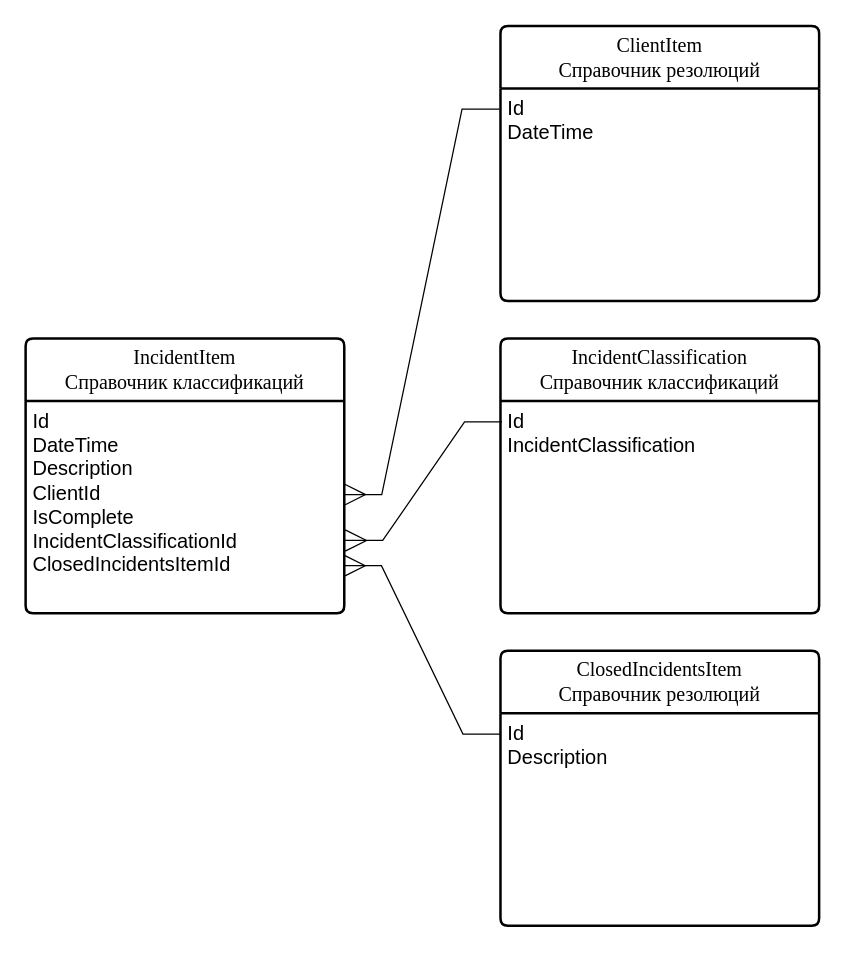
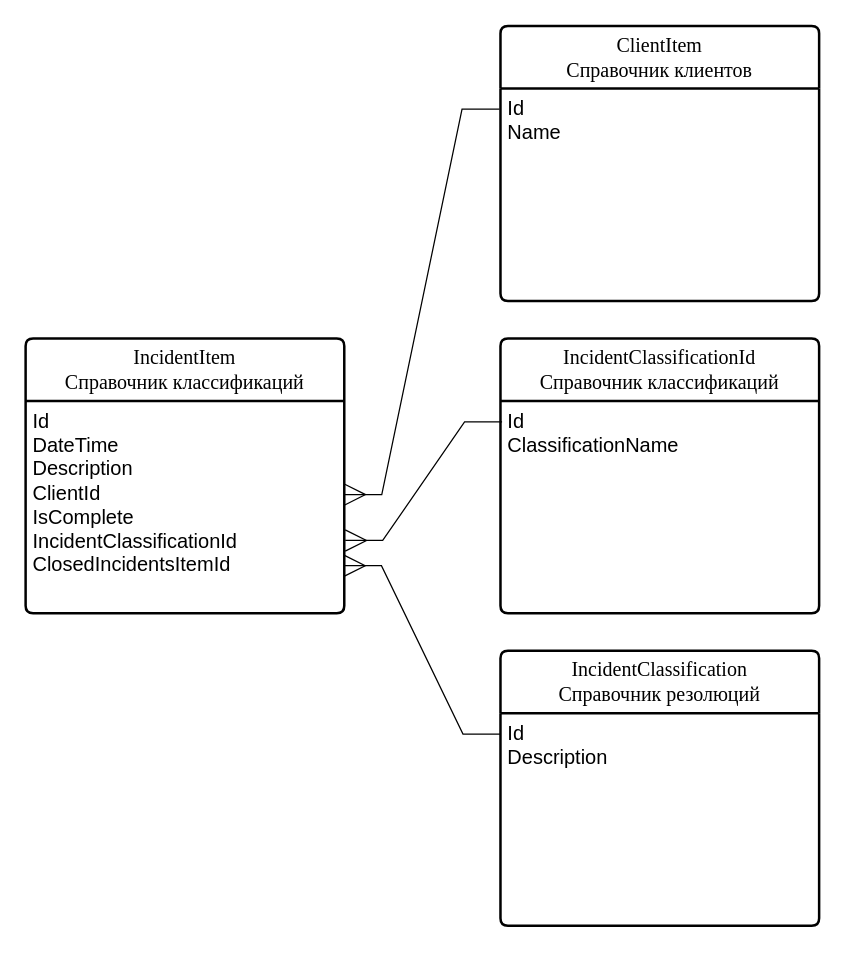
- <mxCell id="4" value="&lt;font style=&quot;&quot;&gt;&lt;font face=&quot;Verdana&quot;&gt;&lt;span style=&quot;font-size: 16px; text-wrap-mode: nowrap;&quot;&gt;ClientItem&lt;/span&gt;&lt;/font&gt;&lt;br&gt;&lt;font face=&quot;Verdana&quot;&gt;&lt;span style=&quot;font-size: 16px; text-wrap-mode: nowrap;&quot;&gt;Справочник резолюций&lt;/span&gt;&lt;/font&gt;&lt;/font&gt;" style="swimlane;childLayout=stackLayout;horizontal=1;startSize=50;horizontalStack=0;rounded=1;fontSize=14;fontStyle=0;strokeWidth=2;resizeParent=0;resizeLast=1;shadow=0;dashed=0;align=center;arcSize=4;whiteSpace=wrap;html=1;" parent="1" vertex="1"><mxGeometry x="400" y="20" width="255" height="220" as="geometry" /></mxCell>
+ <mxCell id="4" value="&lt;font style=&quot;&quot;&gt;&lt;font face=&quot;Verdana&quot;&gt;&lt;span style=&quot;font-size: 16px; text-wrap-mode: nowrap;&quot;&gt;ClientItem&lt;/span&gt;&lt;/font&gt;&lt;br&gt;&lt;font face=&quot;Verdana&quot;&gt;&lt;span style=&quot;font-size: 16px; text-wrap-mode: nowrap;&quot;&gt;Справочник клиентов&lt;/span&gt;&lt;/font&gt;&lt;/font&gt;" style="swimlane;childLayout=stackLayout;horizontal=1;startSize=50;horizontalStack=0;rounded=1;fontSize=14;fontStyle=0;strokeWidth=2;resizeParent=0;resizeLast=1;shadow=0;dashed=0;align=center;arcSize=4;whiteSpace=wrap;html=1;" parent="1" vertex="1"><mxGeometry x="400" y="20" width="255" height="220" as="geometry" /></mxCell>
- <mxCell id="5" value="&lt;font style=&quot;&quot;&gt;&lt;span style=&quot;font-size: 16px;&quot;&gt;Id&lt;/span&gt;&lt;br&gt;&lt;span style=&quot;font-size: 16px;&quot;&gt;DateTime&lt;/span&gt;&lt;/font&gt;" style="align=left;strokeColor=none;fillColor=none;spacingLeft=4;spacingRight=4;fontSize=12;verticalAlign=top;resizable=0;rotatable=0;part=1;html=1;whiteSpace=wrap;" parent="4" vertex="1"><mxGeometry y="50" width="255" height="170" as="geometry" /></mxCell>
+ <mxCell id="5" value="&lt;font style=&quot;&quot;&gt;&lt;span style=&quot;font-size: 16px;&quot;&gt;Id&lt;/span&gt;&lt;br&gt;&lt;span style=&quot;font-size: 16px;&quot;&gt;Name&lt;/span&gt;&lt;/font&gt;" style="align=left;strokeColor=none;fillColor=none;spacingLeft=4;spacingRight=4;fontSize=12;verticalAlign=top;resizable=0;rotatable=0;part=1;html=1;whiteSpace=wrap;" parent="4" vertex="1"><mxGeometry y="50" width="255" height="170" as="geometry" /></mxCell>
- <mxCell id="6" value="&lt;font style=&quot;&quot;&gt;&lt;font face=&quot;Verdana&quot;&gt;&lt;span style=&quot;font-size: 16px; text-wrap-mode: nowrap;&quot;&gt;IncidentClassification&lt;/span&gt;&lt;/font&gt;&lt;br&gt;&lt;font face=&quot;Verdana&quot;&gt;&lt;span style=&quot;font-size: 16px; text-wrap-mode: nowrap;&quot;&gt;Справочник классификаций&lt;/span&gt;&lt;/font&gt;&lt;/font&gt;" style="swimlane;childLayout=stackLayout;horizontal=1;startSize=50;horizontalStack=0;rounded=1;fontSize=14;fontStyle=0;strokeWidth=2;resizeParent=0;resizeLast=1;shadow=0;dashed=0;align=center;arcSize=4;whiteSpace=wrap;html=1;" parent="1" vertex="1"><mxGeometry x="400" y="270" width="255" height="220" as="geometry" /></mxCell>
+ <mxCell id="6" value="&lt;font style=&quot;&quot;&gt;&lt;font face=&quot;Verdana&quot;&gt;&lt;span style=&quot;font-size: 16px; text-wrap-mode: nowrap;&quot;&gt;IncidentClassificationId&lt;/span&gt;&lt;/font&gt;&lt;br&gt;&lt;font face=&quot;Verdana&quot;&gt;&lt;span style=&quot;font-size: 16px; text-wrap-mode: nowrap;&quot;&gt;Справочник классификаций&lt;/span&gt;&lt;/font&gt;&lt;/font&gt;" style="swimlane;childLayout=stackLayout;horizontal=1;startSize=50;horizontalStack=0;rounded=1;fontSize=14;fontStyle=0;strokeWidth=2;resizeParent=0;resizeLast=1;shadow=0;dashed=0;align=center;arcSize=4;whiteSpace=wrap;html=1;" parent="1" vertex="1"><mxGeometry x="400" y="270" width="255" height="220" as="geometry" /></mxCell>
- <mxCell id="7" value="&lt;font style=&quot;&quot;&gt;&lt;span style=&quot;font-size: 16px;&quot;&gt;Id&lt;/span&gt;&lt;br&gt;&lt;span style=&quot;font-size: 16px;&quot;&gt;IncidentClassification&lt;/span&gt;&lt;/font&gt;" style="align=left;strokeColor=none;fillColor=none;spacingLeft=4;spacingRight=4;fontSize=12;verticalAlign=top;resizable=0;rotatable=0;part=1;html=1;whiteSpace=wrap;" parent="6" vertex="1"><mxGeometry y="50" width="255" height="170" as="geometry" /></mxCell>
+ <mxCell id="7" value="&lt;font style=&quot;&quot;&gt;&lt;span style=&quot;font-size: 16px;&quot;&gt;Id&lt;/span&gt;&lt;br&gt;&lt;span style=&quot;font-size: 16px;&quot;&gt;ClassificationName&lt;/span&gt;&lt;/font&gt;" style="align=left;strokeColor=none;fillColor=none;spacingLeft=4;spacingRight=4;fontSize=12;verticalAlign=top;resizable=0;rotatable=0;part=1;html=1;whiteSpace=wrap;" parent="6" vertex="1"><mxGeometry y="50" width="255" height="170" as="geometry" /></mxCell>
- <mxCell id="8" value="&lt;font style=&quot;&quot;&gt;&lt;font face=&quot;Verdana&quot;&gt;&lt;span style=&quot;font-size: 16px; text-wrap-mode: nowrap;&quot;&gt;ClosedIncidentsItem&lt;/span&gt;&lt;/font&gt;&lt;br&gt;&lt;span style=&quot;font-family: Verdana; font-size: 16px; text-wrap-mode: nowrap;&quot;&gt;Справочник резолюций&lt;/span&gt;&lt;/font&gt;" style="swimlane;childLayout=stackLayout;horizontal=1;startSize=50;horizontalStack=0;rounded=1;fontSize=14;fontStyle=0;strokeWidth=2;resizeParent=0;resizeLast=1;shadow=0;dashed=0;align=center;arcSize=4;whiteSpace=wrap;html=1;" parent="1" vertex="1"><mxGeometry x="400" y="520" width="255" height="220" as="geometry"><mxRectangle x="415" y="2050" width="240" height="50" as="alternateBounds" /></mxGeometry></mxCell>
+ <mxCell id="8" value="&lt;font style=&quot;&quot;&gt;&lt;font face=&quot;Verdana&quot;&gt;&lt;span style=&quot;font-size: 16px; text-wrap-mode: nowrap;&quot;&gt;IncidentClassification&lt;/span&gt;&lt;/font&gt;&lt;br&gt;&lt;span style=&quot;font-family: Verdana; font-size: 16px; text-wrap-mode: nowrap;&quot;&gt;Справочник резолюций&lt;/span&gt;&lt;/font&gt;" style="swimlane;childLayout=stackLayout;horizontal=1;startSize=50;horizontalStack=0;rounded=1;fontSize=14;fontStyle=0;strokeWidth=2;resizeParent=0;resizeLast=1;shadow=0;dashed=0;align=center;arcSize=4;whiteSpace=wrap;html=1;" parent="1" vertex="1"><mxGeometry x="400" y="520" width="255" height="220" as="geometry"><mxRectangle x="415" y="2050" width="240" height="50" as="alternateBounds" /></mxGeometry></mxCell>
